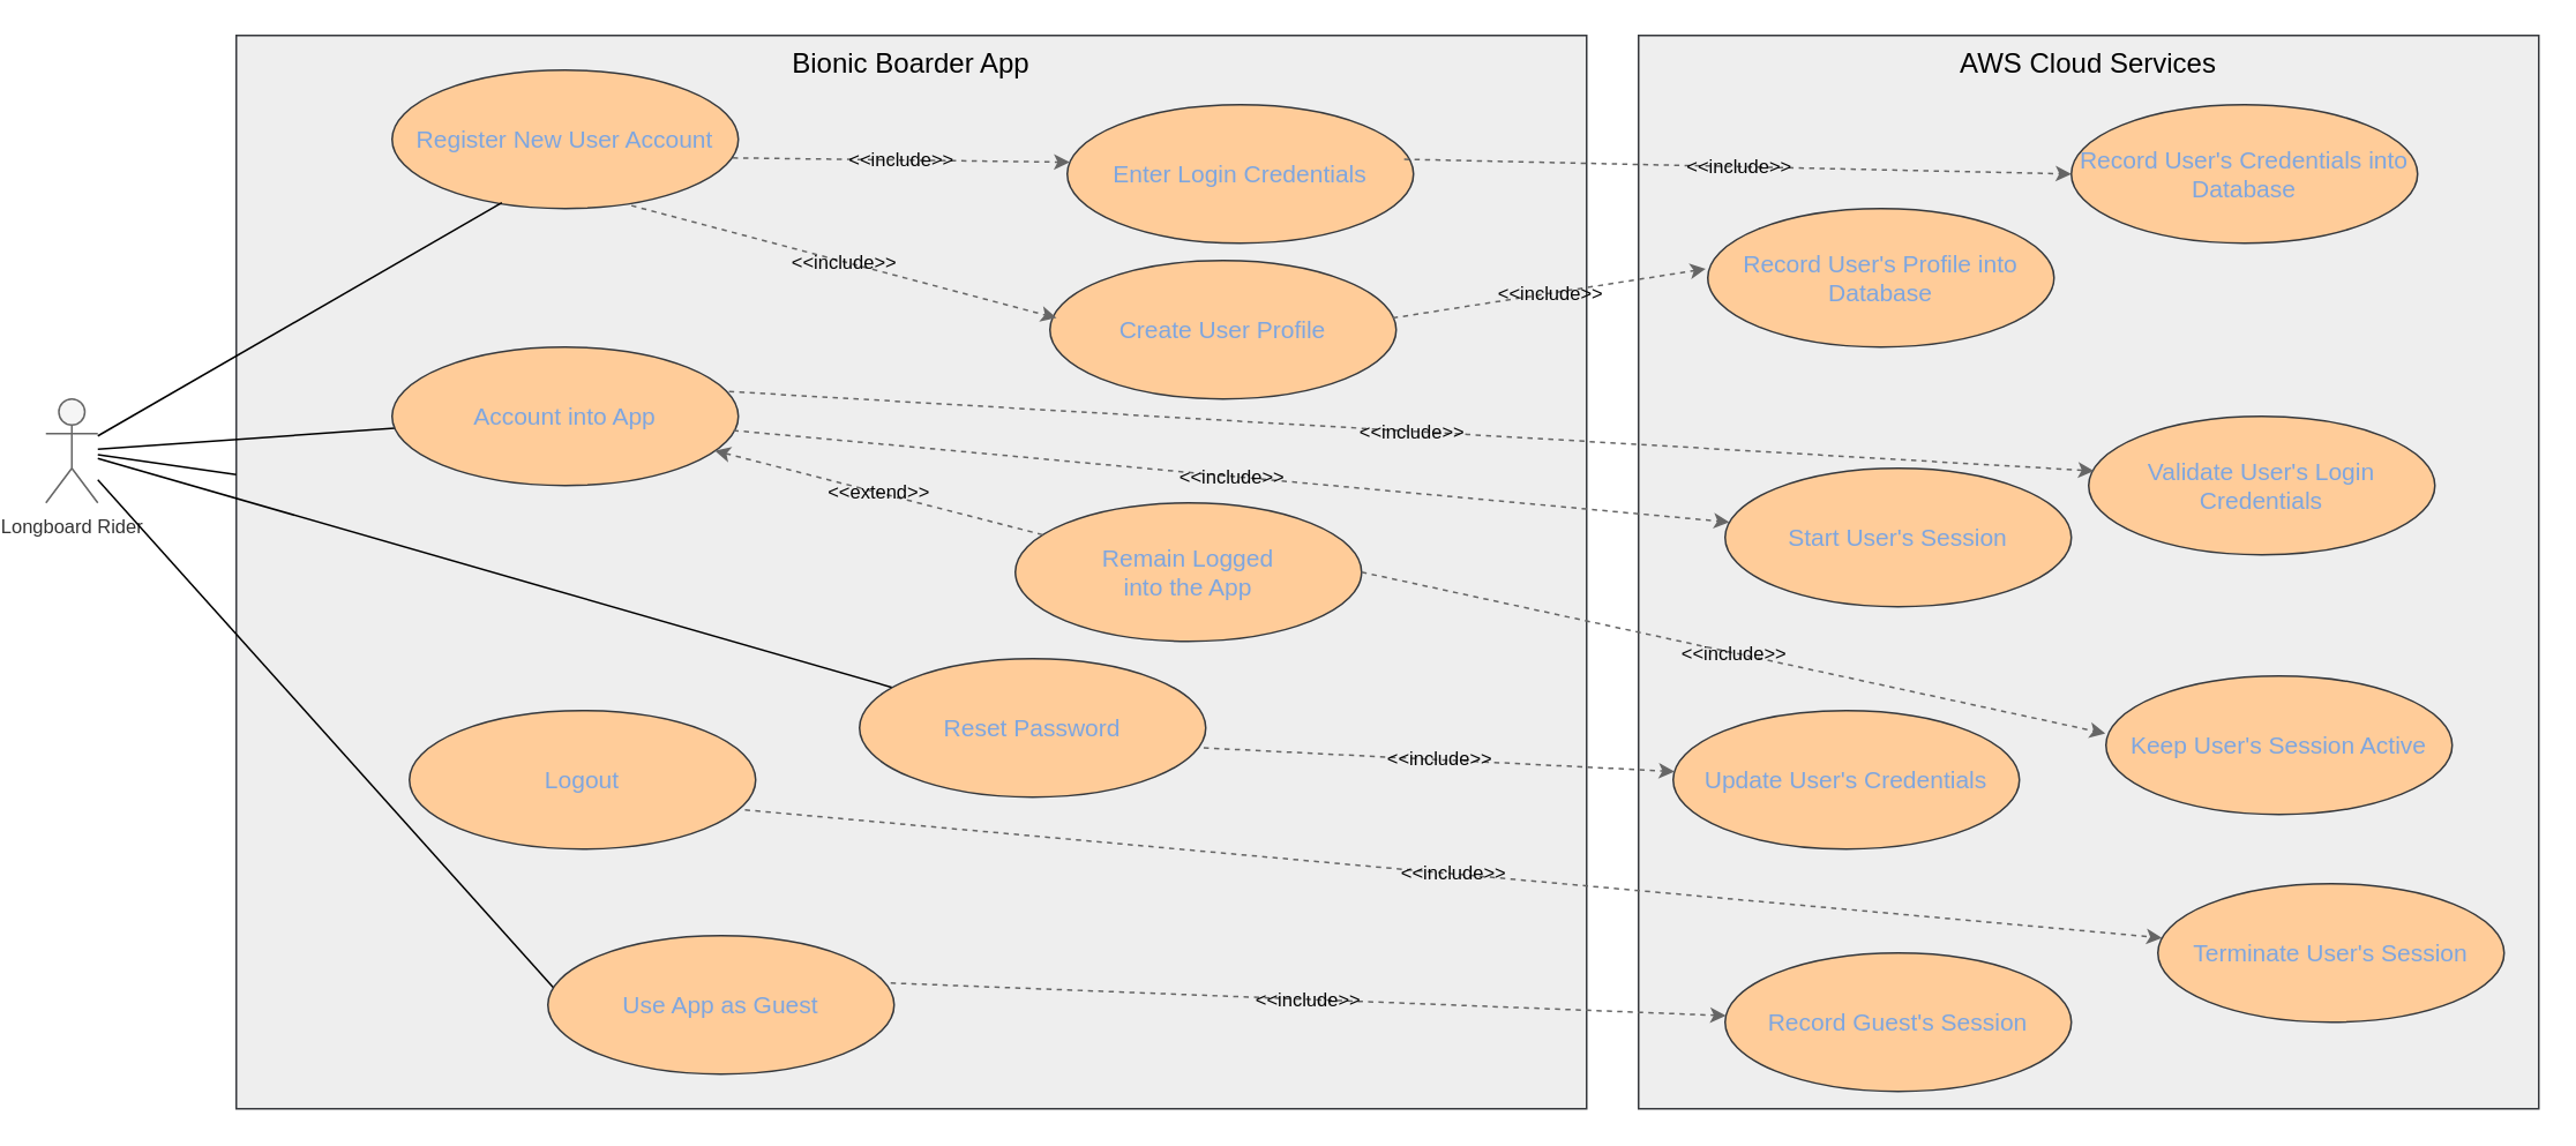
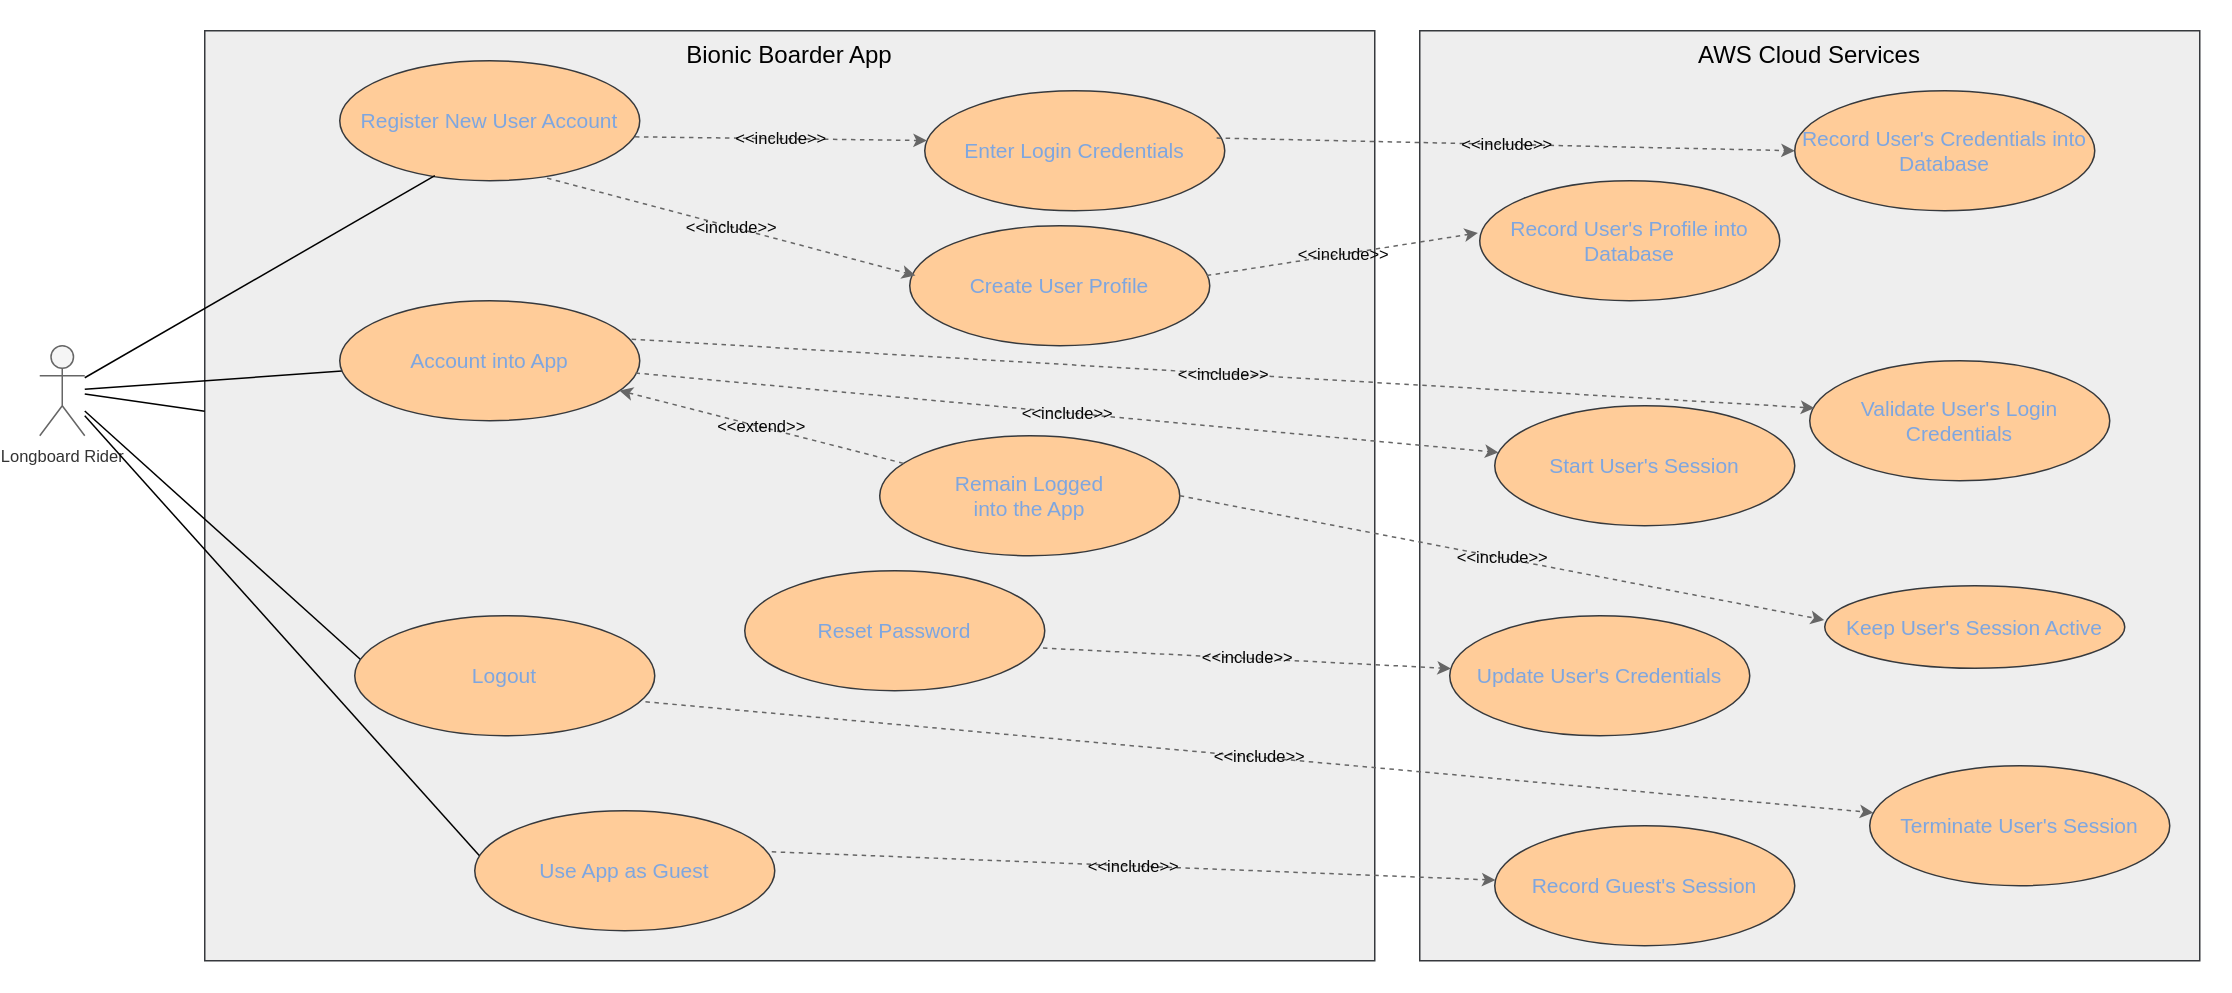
- <mxCell id="9" style="rounded=0;orthogonalLoop=1;jettySize=auto;html=1;strokeColor=#000000;endArrow=none;startFill=0;shadow=0;jumpStyle=none;" parent="1" source="4" target="17" edge="1"><mxGeometry relative="1" as="geometry"><mxPoint x="14" y="557" as="sourcePoint" /><mxPoint x="350" y="354" as="targetPoint" /></mxGeometry></mxCell>
+ <mxCell id="9" style="rounded=0;orthogonalLoop=1;jettySize=auto;html=1;strokeColor=#000000;endArrow=none;startFill=0;shadow=0;jumpStyle=none;entryX=0.023;entryY=0.373;entryDx=0;entryDy=0;entryPerimeter=0;" parent="1" source="4" target="11" edge="1"><mxGeometry relative="1" as="geometry"><mxPoint x="14" y="557" as="sourcePoint" /><mxPoint x="350" y="354" as="targetPoint" /></mxGeometry></mxCell>
- <mxCell id="28" value="&lt;span style=&quot;font-size: 14px;&quot;&gt;Keep User's Session Active&lt;/span&gt;" style="ellipse;whiteSpace=wrap;html=1;fillColor=#ffcc99;strokeColor=#36393d;fontColor=#7EA6E0;" parent="1" vertex="1"><mxGeometry x="1210" y="390" width="200" height="80" as="geometry" /></mxCell>
+ <mxCell id="28" value="&lt;span style=&quot;font-size: 14px;&quot;&gt;Keep User's Session Active&lt;/span&gt;" style="ellipse;whiteSpace=wrap;html=1;fillColor=#ffcc99;strokeColor=#36393d;fontColor=#7EA6E0;" parent="1" vertex="1"><mxGeometry x="1210" y="390" width="200" height="55" as="geometry" /></mxCell>
